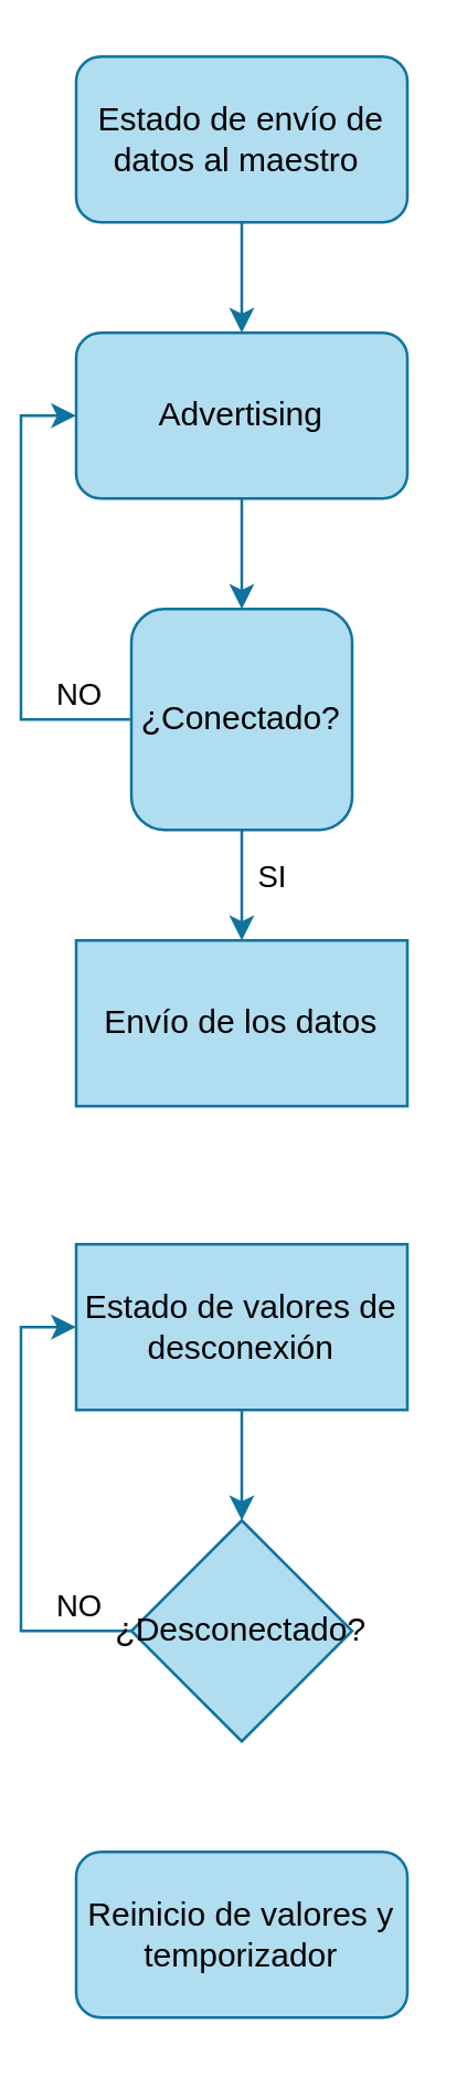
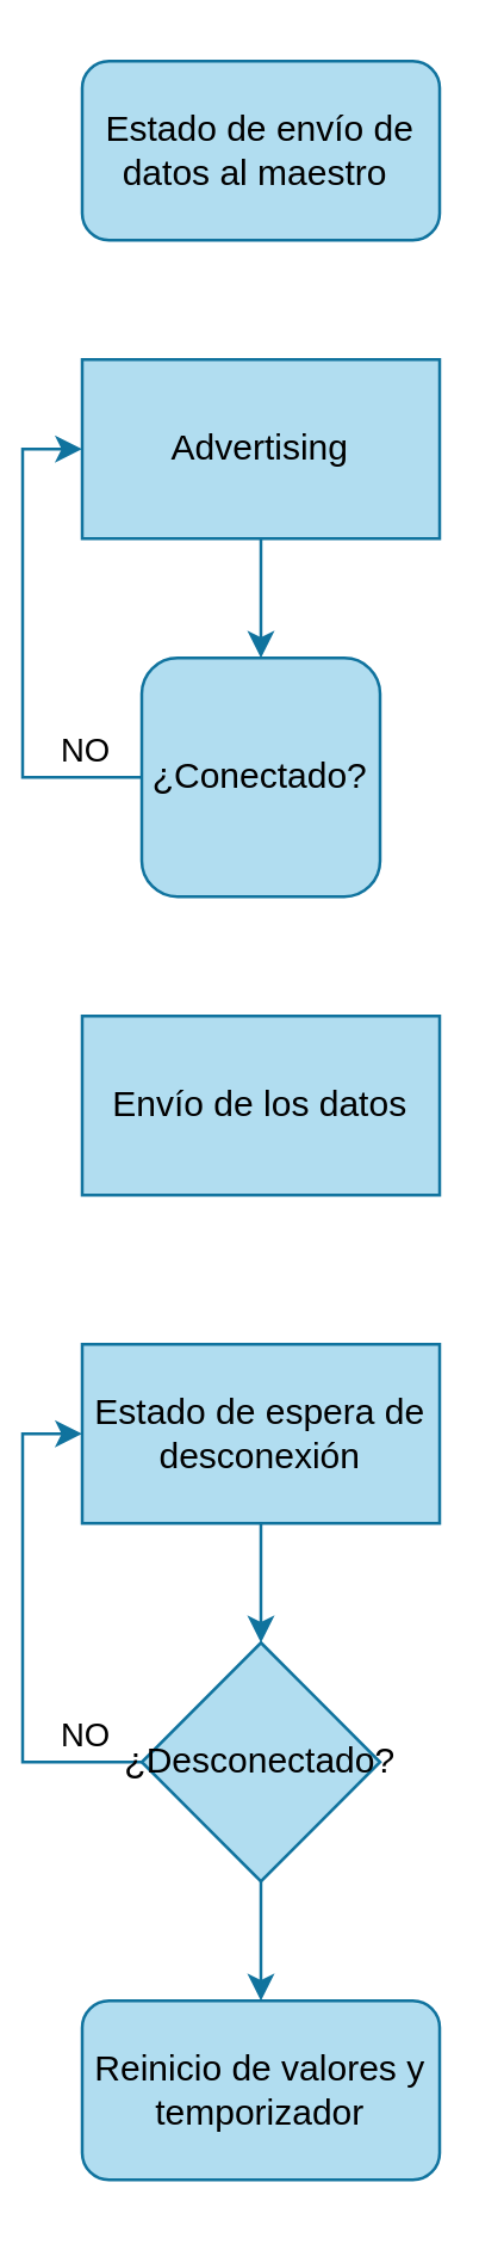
- <mxCell id="2" style="edgeStyle=orthogonalEdgeStyle;rounded=0;orthogonalLoop=1;jettySize=auto;html=1;exitX=0.5;exitY=1;exitDx=0;exitDy=0;entryX=0.5;entryY=0;entryDx=0;entryDy=0;fillColor=#b1ddf0;strokeColor=#10739e;" edge="1" parent="1" source="3" target="5"><mxGeometry relative="1" as="geometry" /></mxCell>
- <mxCell id="5" value="Advertising" style="whiteSpace=wrap;html=1;fillColor=#b1ddf0;strokeColor=#10739e;rounded=1;" vertex="1" parent="1"><mxGeometry x="20" y="120" width="120" height="60" as="geometry" /></mxCell>
+ <mxCell id="5" value="Advertising" style="rounded=0;whiteSpace=wrap;html=1;fillColor=#b1ddf0;strokeColor=#10739e;" vertex="1" parent="1"><mxGeometry x="20" y="120" width="120" height="60" as="geometry" /></mxCell>
- <mxCell id="8" style="edgeStyle=orthogonalEdgeStyle;rounded=0;orthogonalLoop=1;jettySize=auto;html=1;exitX=0.5;exitY=1;exitDx=0;exitDy=0;entryX=0.5;entryY=0;entryDx=0;entryDy=0;fillColor=#b1ddf0;strokeColor=#10739e;" edge="1" parent="1" source="10" target="11"><mxGeometry relative="1" as="geometry" /></mxCell>
- <mxCell id="9" value="SI" style="edgeLabel;html=1;align=center;verticalAlign=middle;resizable=0;points=[];" vertex="1" connectable="0" parent="8"><mxGeometry x="-0.2" y="-2" relative="1" as="geometry"><mxPoint x="12" as="offset" /></mxGeometry></mxCell>
- <mxCell id="13" value="Estado de valores de desconexión" style="rounded=0;whiteSpace=wrap;html=1;fillColor=#b1ddf0;strokeColor=#10739e;" vertex="1" parent="1"><mxGeometry x="20" y="450" width="120" height="60" as="geometry" /></mxCell>
+ <mxCell id="13" value="Estado de espera de desconexión" style="rounded=0;whiteSpace=wrap;html=1;fillColor=#b1ddf0;strokeColor=#10739e;" vertex="1" parent="1"><mxGeometry x="20" y="450" width="120" height="60" as="geometry" /></mxCell>
+ <mxCell id="16" style="edgeStyle=orthogonalEdgeStyle;rounded=0;orthogonalLoop=1;jettySize=auto;html=1;exitX=0.5;exitY=1;exitDx=0;exitDy=0;entryX=0.5;entryY=0;entryDx=0;entryDy=0;fillColor=#b1ddf0;strokeColor=#10739e;" edge="1" parent="1" source="17" target="18"><mxGeometry relative="1" as="geometry" /></mxCell>
